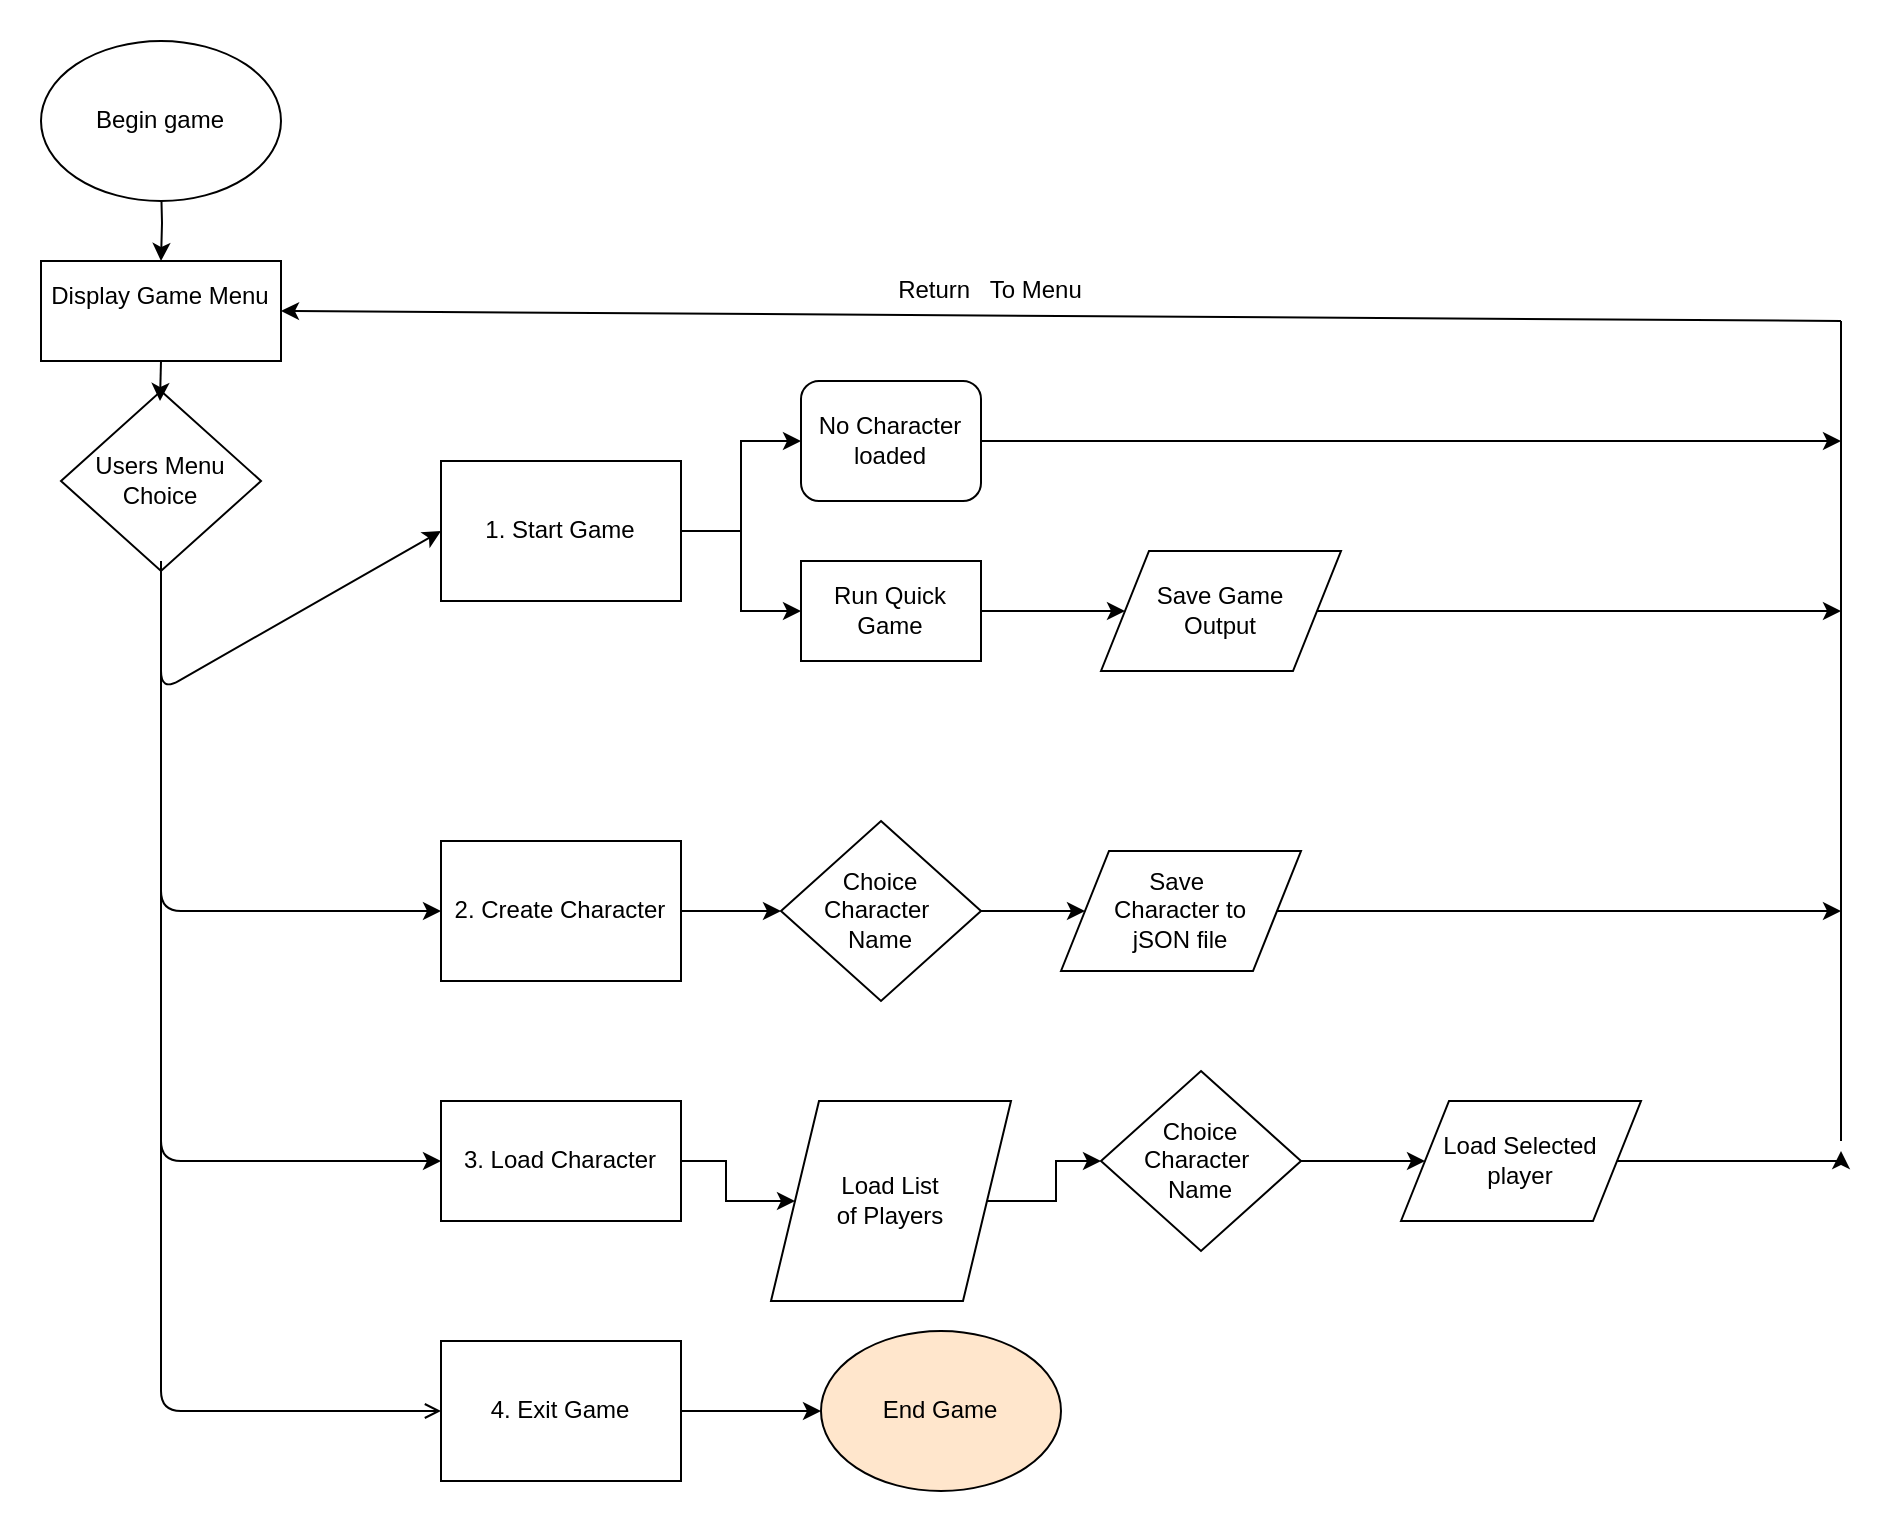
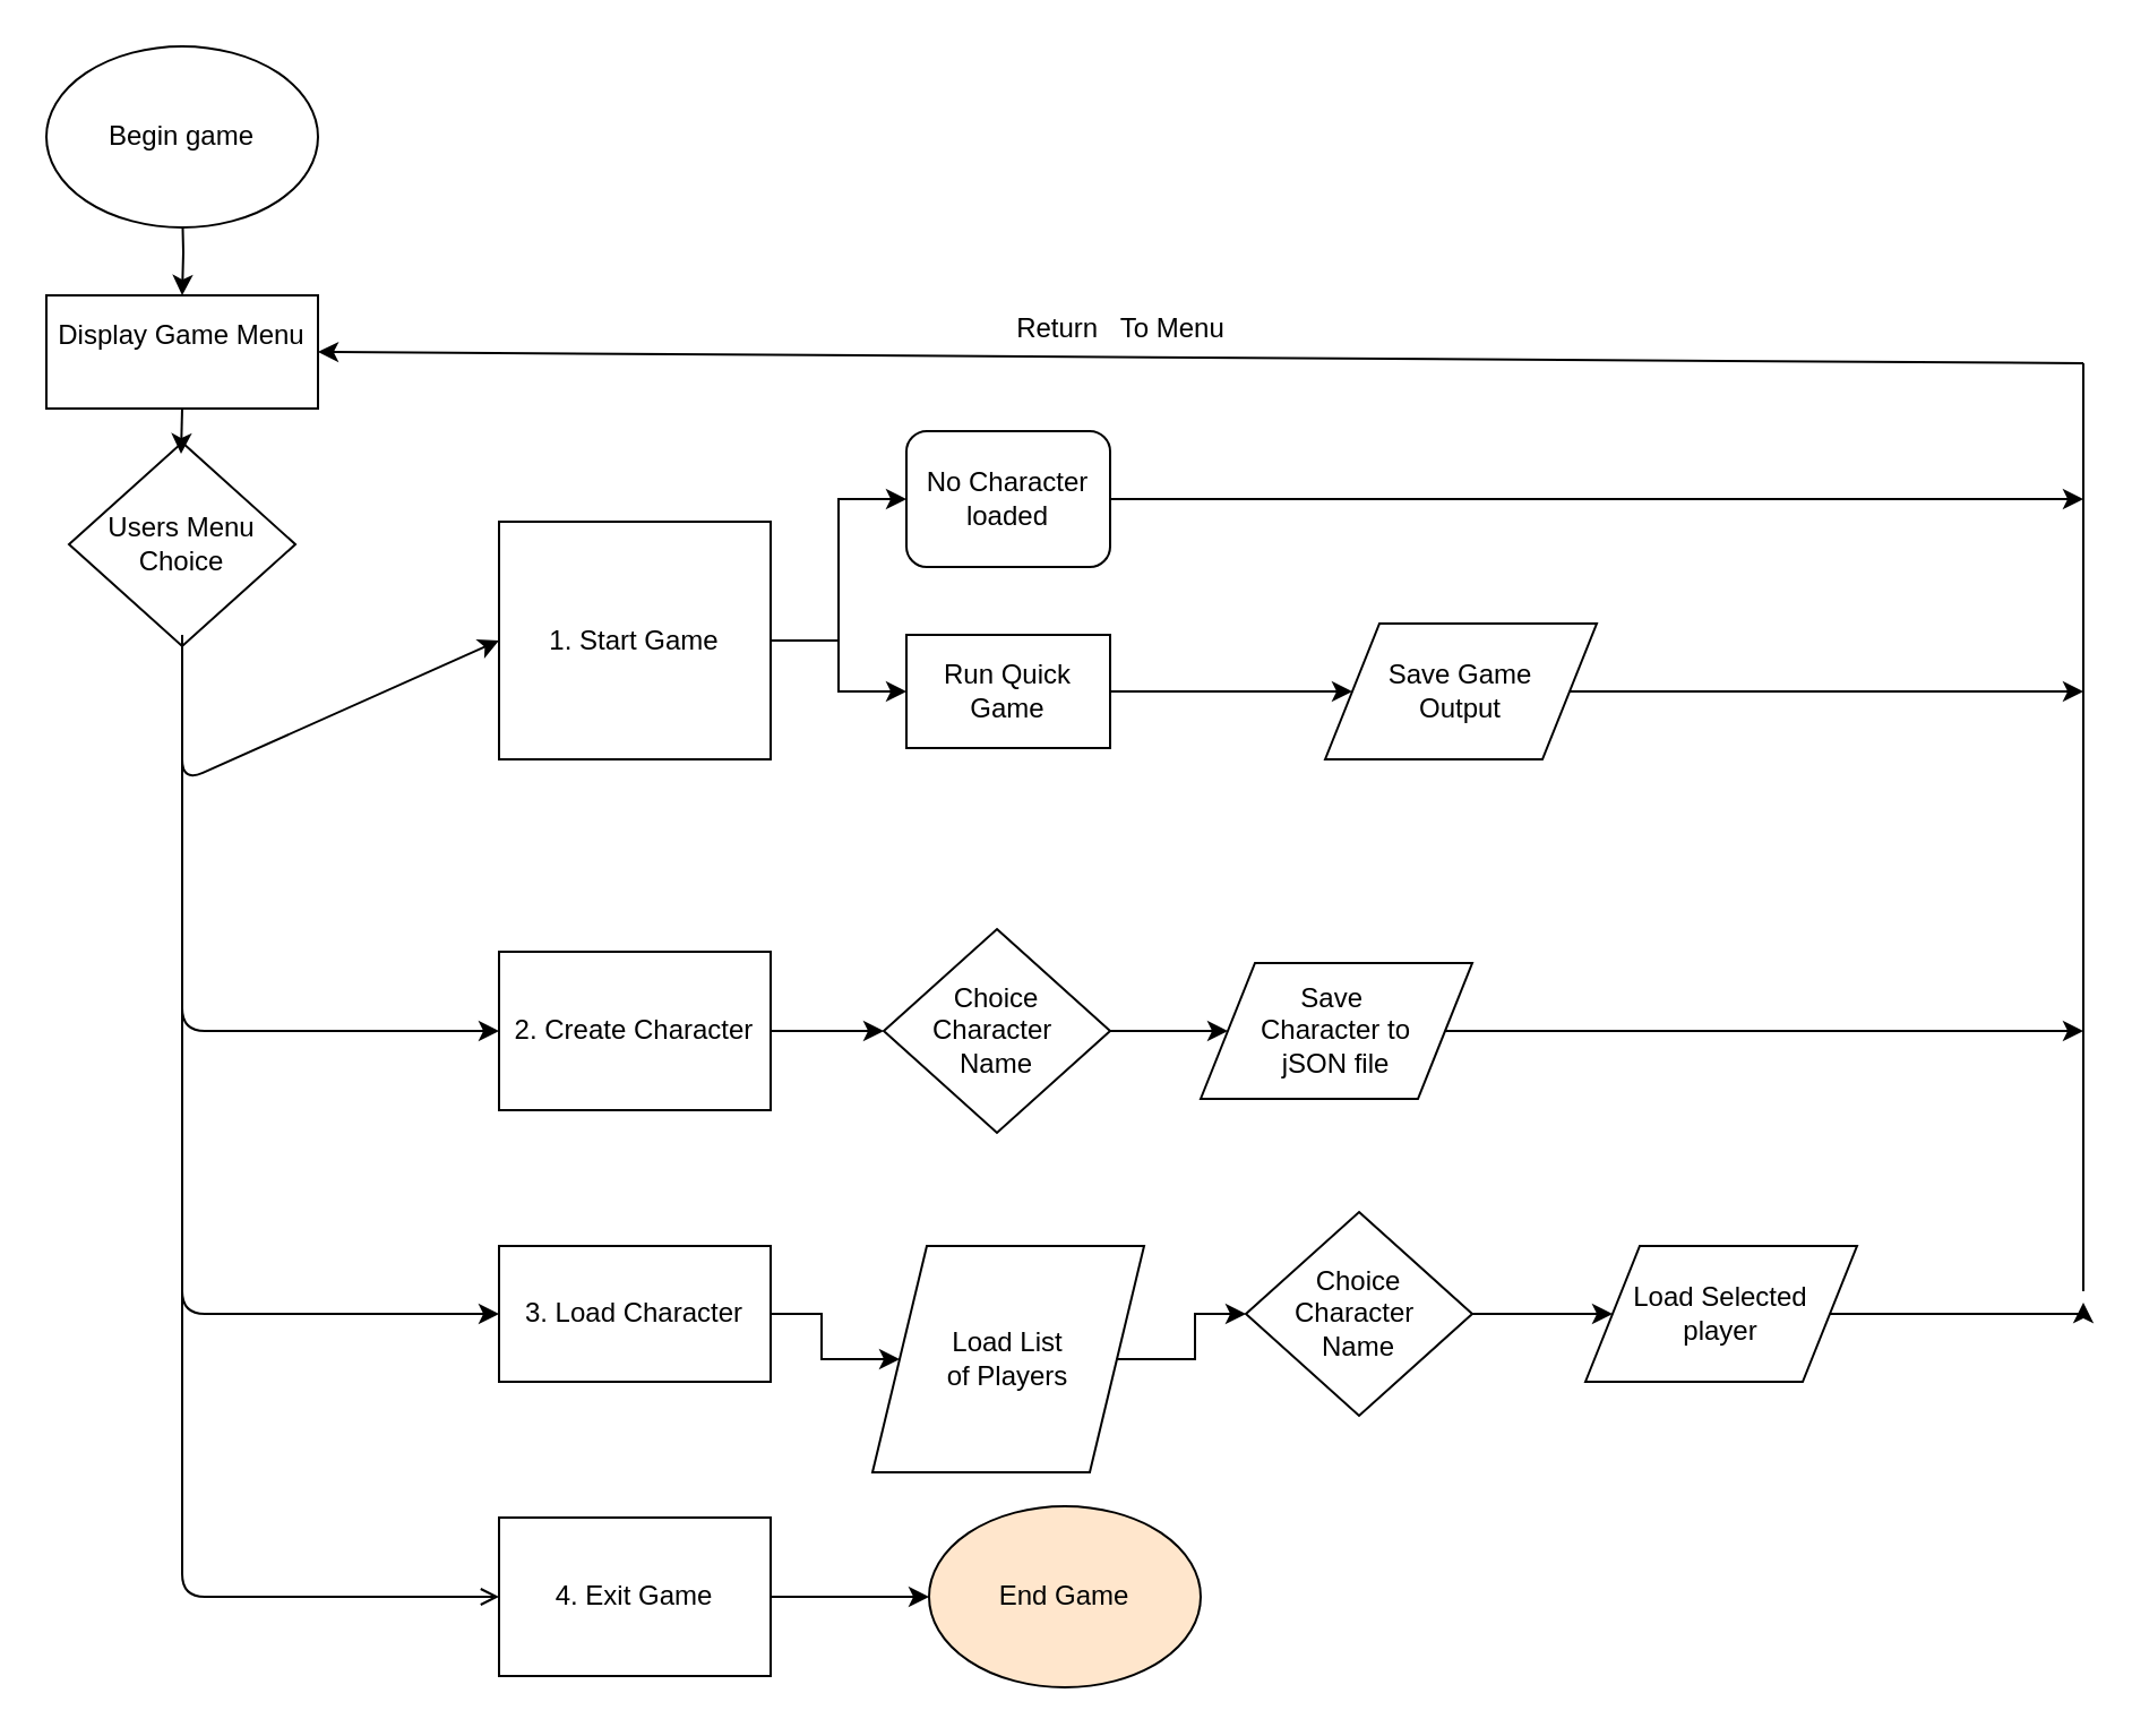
- <mxCell id="8" value="1. Start Game" style="rounded=0;whiteSpace=wrap;html=1;" vertex="1" parent="1"><mxGeometry x="220" y="230" width="120" height="70" as="geometry" /></mxCell>
+ <mxCell id="8" value="1. Start Game" style="rounded=0;whiteSpace=wrap;html=1;" vertex="1" parent="1"><mxGeometry x="220" y="230" width="120" height="105" as="geometry" /></mxCell>
- <mxCell id="24" value="&lt;span&gt;Save Game &lt;br&gt;Output&lt;/span&gt;" style="shape=parallelogram;perimeter=parallelogramPerimeter;whiteSpace=wrap;html=1;" vertex="1" parent="1"><mxGeometry x="550" y="275" width="120" height="60" as="geometry" /></mxCell>
+ <mxCell id="24" value="&lt;span&gt;Save Game &lt;br&gt;Output&lt;/span&gt;" style="shape=parallelogram;perimeter=parallelogramPerimeter;whiteSpace=wrap;html=1;" vertex="1" parent="1"><mxGeometry x="585" y="275" width="120" height="60" as="geometry" /></mxCell>
